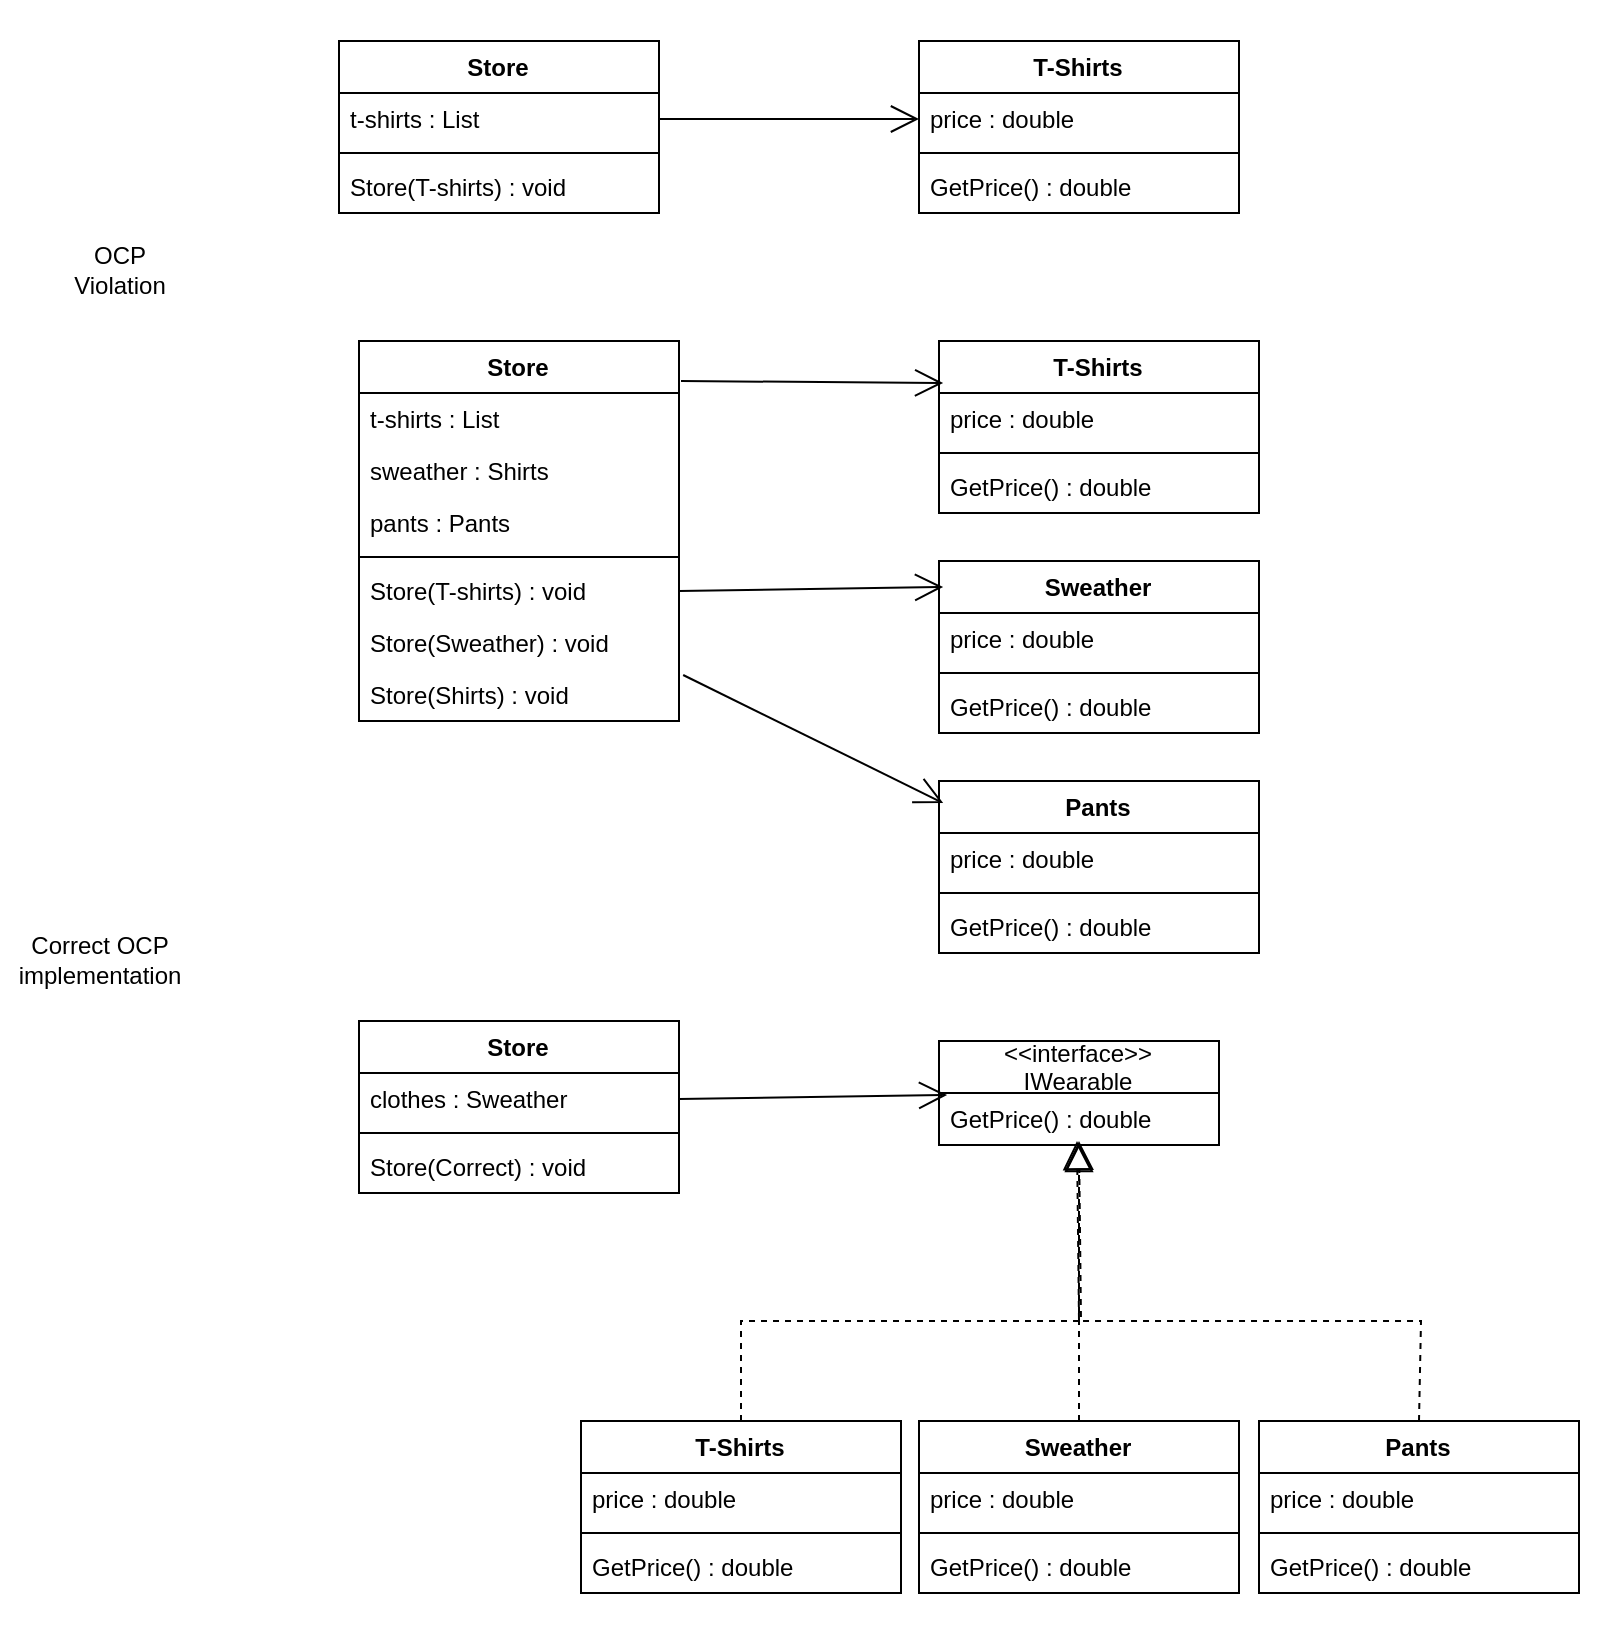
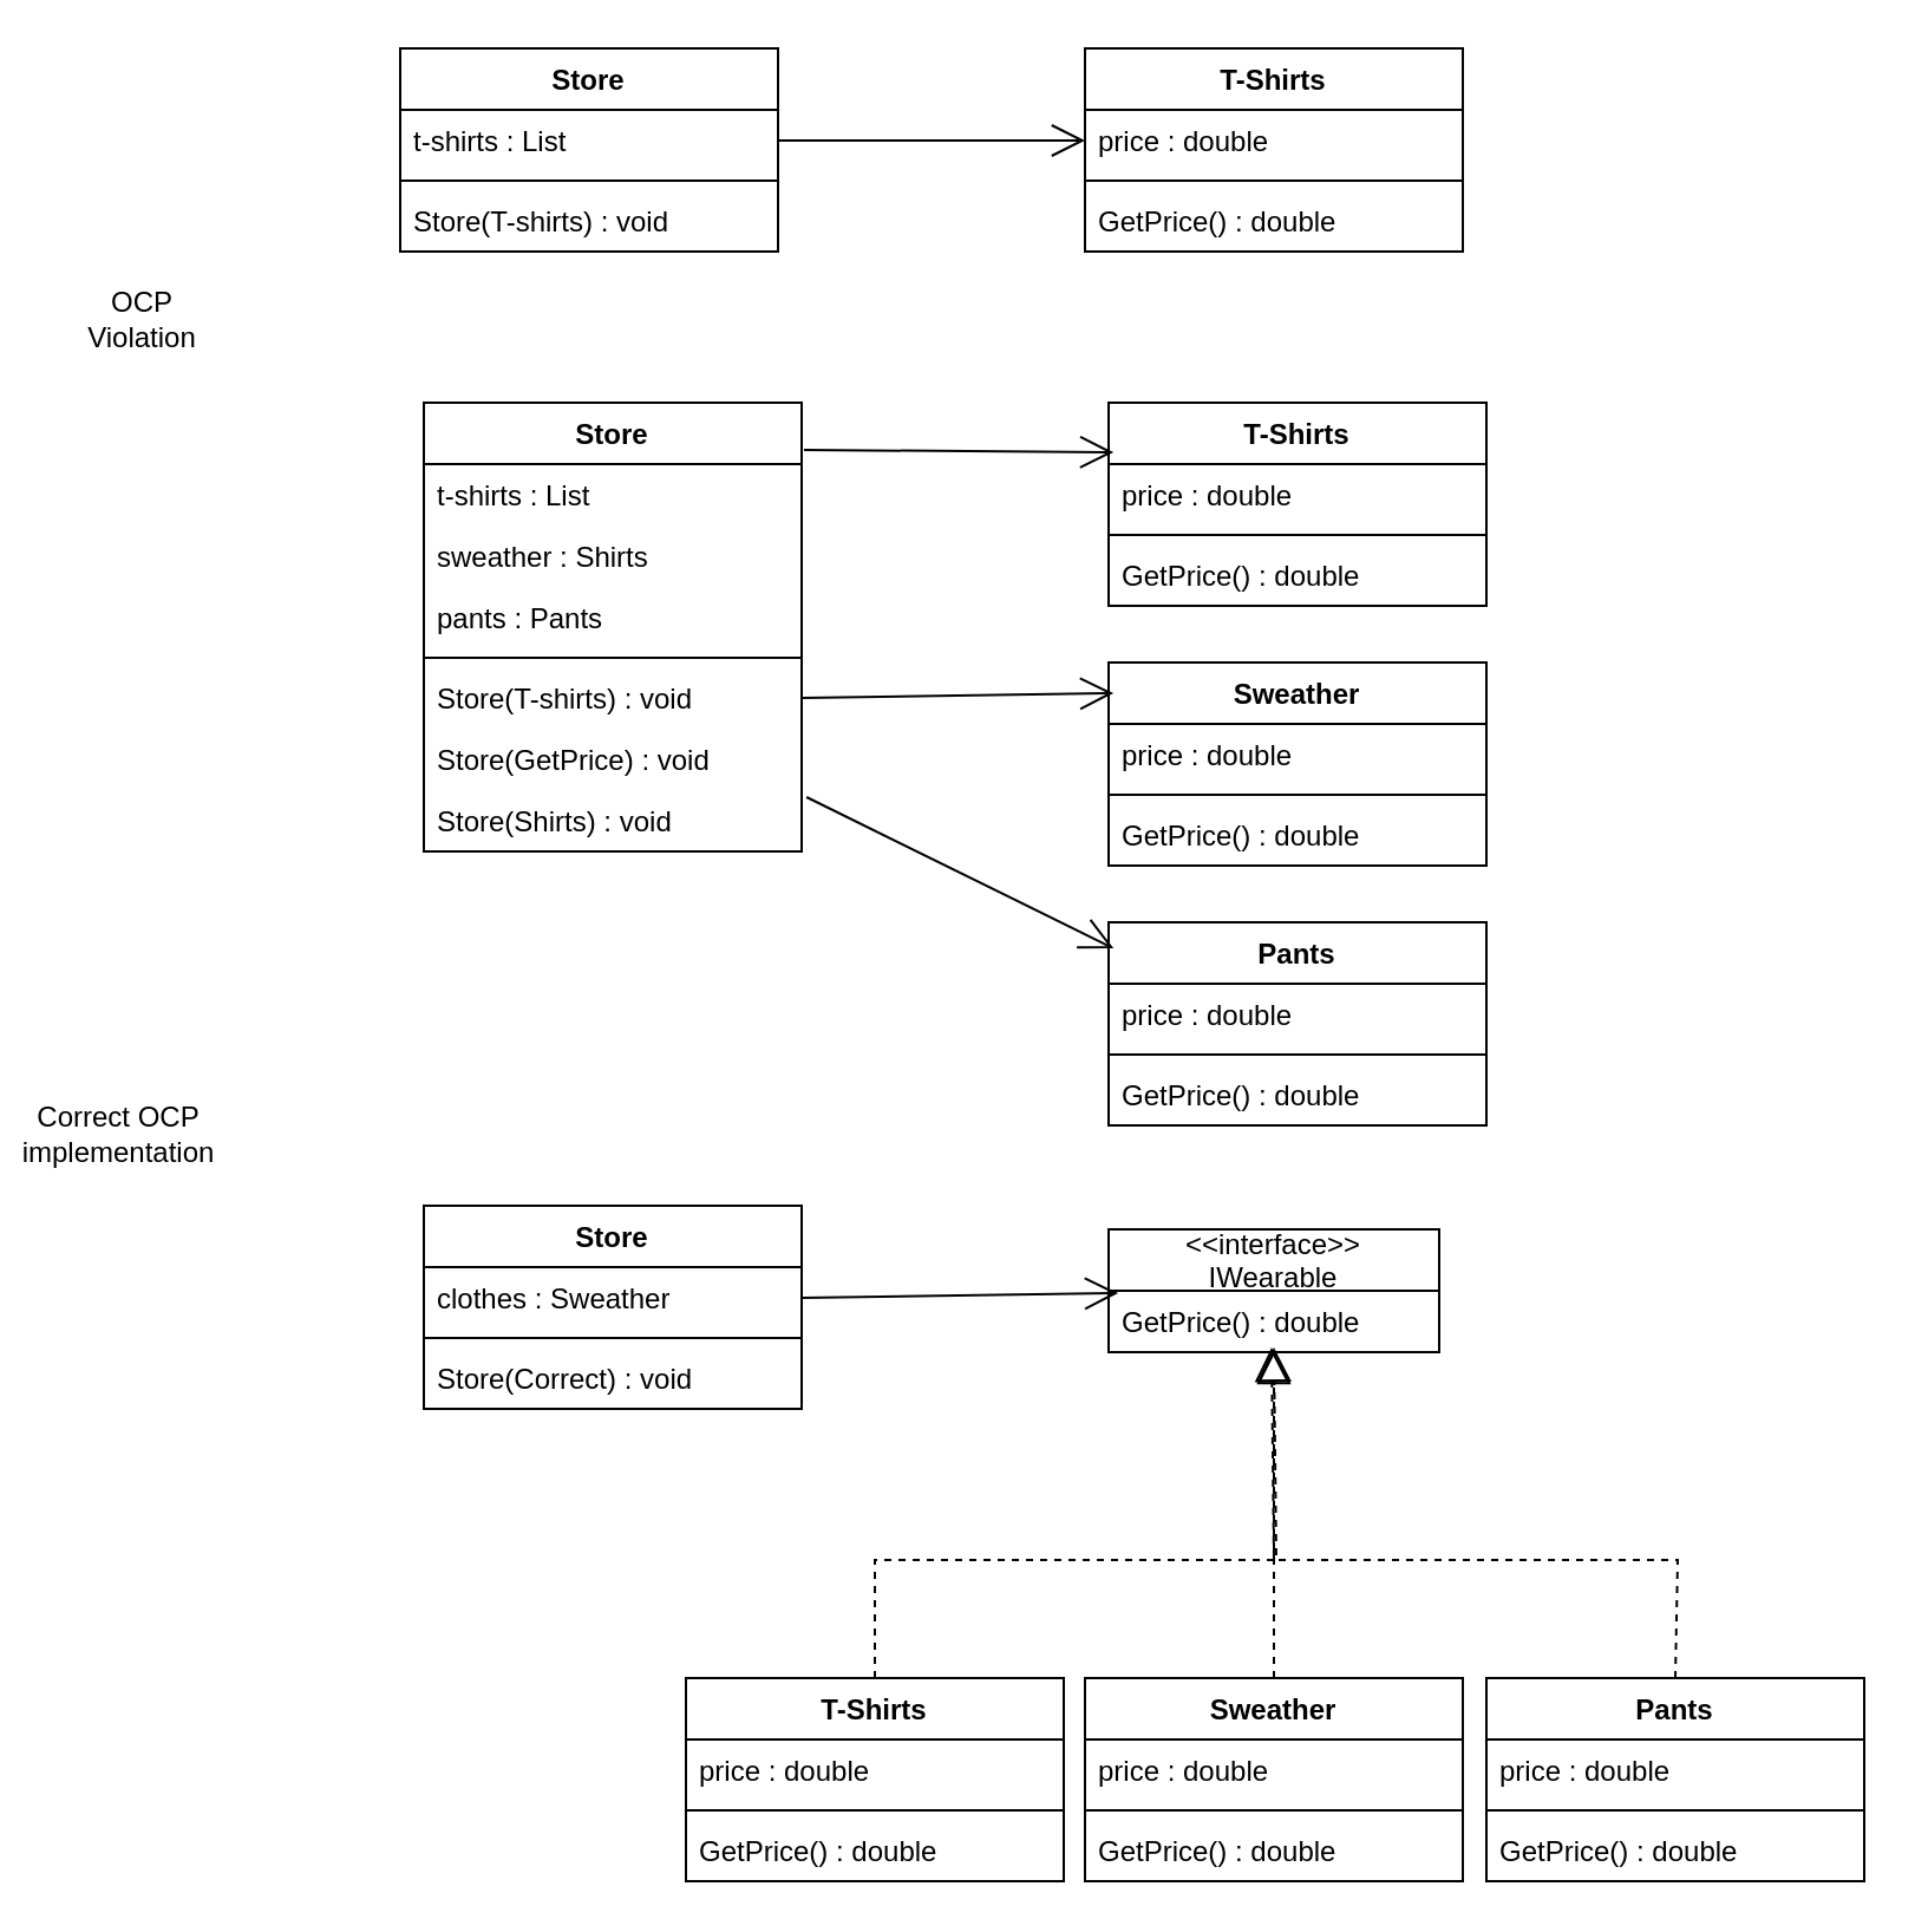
- <mxCell id="17" value="Store(Sweather) : void" style="text;strokeColor=none;fillColor=none;align=left;verticalAlign=top;spacingLeft=4;spacingRight=4;overflow=hidden;rotatable=0;points=[[0,0.5],[1,0.5]];portConstraint=eastwest;" vertex="1" parent="11"><mxGeometry y="138" width="160" height="26" as="geometry" /></mxCell>
+ <mxCell id="17" value="Store(GetPrice) : void" style="text;strokeColor=none;fillColor=none;align=left;verticalAlign=top;spacingLeft=4;spacingRight=4;overflow=hidden;rotatable=0;points=[[0,0.5],[1,0.5]];portConstraint=eastwest;" vertex="1" parent="11"><mxGeometry y="138" width="160" height="26" as="geometry" /></mxCell>
